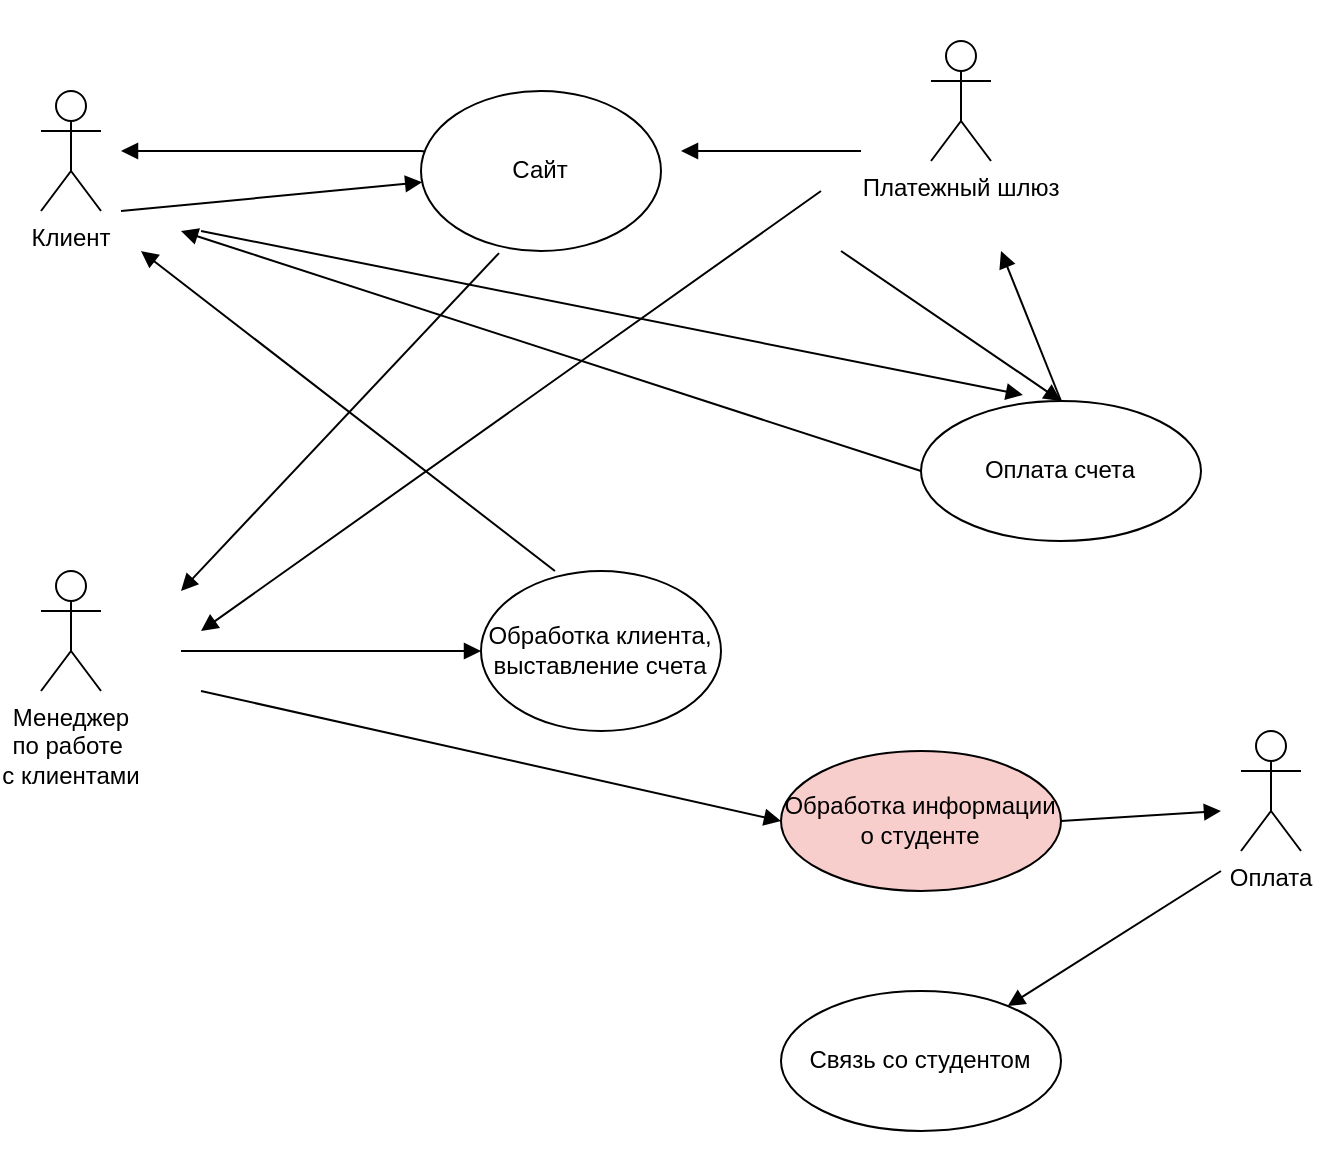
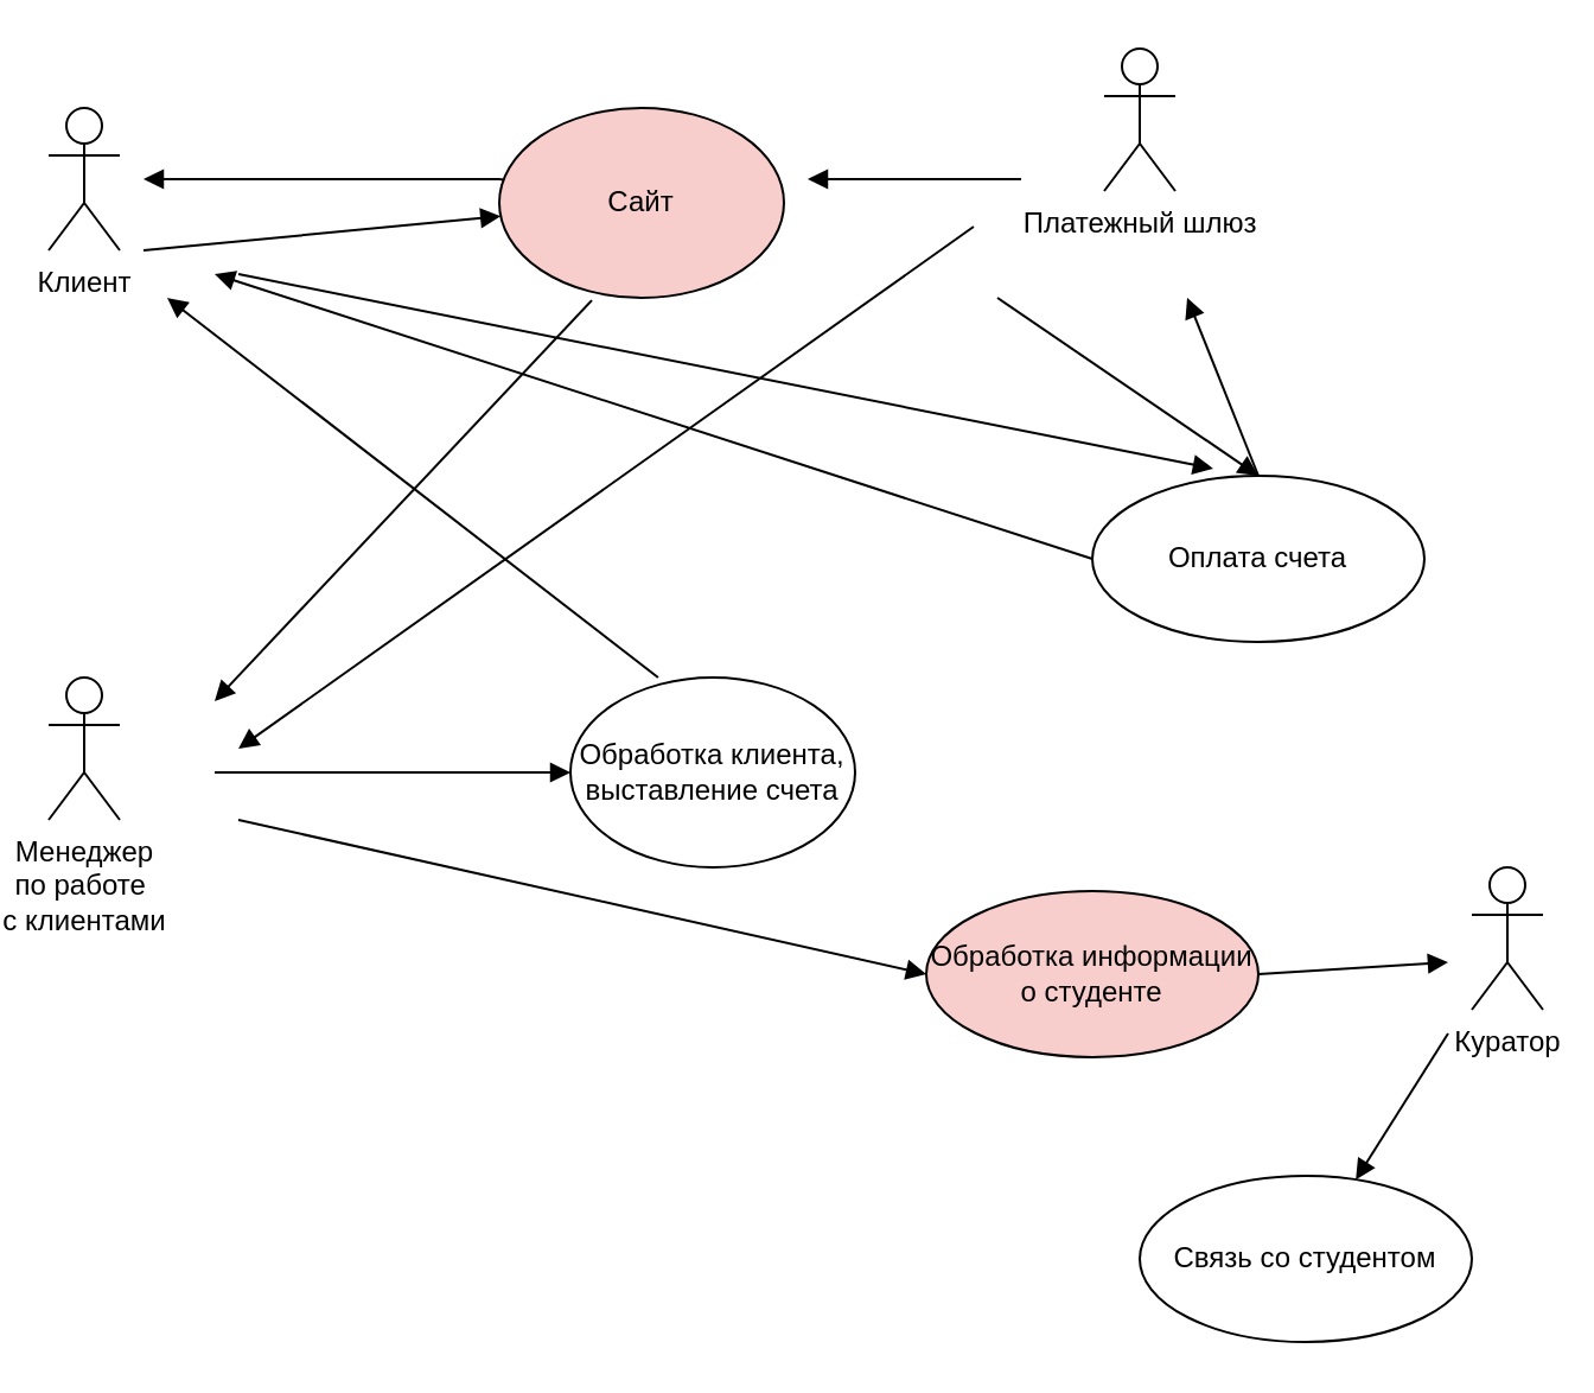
- <mxCell id="3" value="Сайт" style="ellipse;whiteSpace=wrap;html=1;" vertex="1" parent="1"><mxGeometry x="210" y="45" width="120" height="80" as="geometry" /></mxCell>
+ <mxCell id="3" value="Сайт" style="ellipse;whiteSpace=wrap;html=1;fillColor=#f8cecc;" vertex="1" parent="1"><mxGeometry x="210" y="45" width="120" height="80" as="geometry" /></mxCell>
- <mxCell id="21" value="Оплата" style="shape=umlActor;verticalLabelPosition=bottom;verticalAlign=top;html=1;" vertex="1" parent="1"><mxGeometry x="620" y="365" width="30" height="60" as="geometry" /></mxCell>
+ <mxCell id="21" value="Куратор" style="shape=umlActor;verticalLabelPosition=bottom;verticalAlign=top;html=1;" vertex="1" parent="1"><mxGeometry x="620" y="365" width="30" height="60" as="geometry" /></mxCell>
- <mxCell id="23" value="Связь со студентом" style="ellipse;whiteSpace=wrap;html=1;" vertex="1" parent="1"><mxGeometry x="390" y="495" width="140" height="70" as="geometry" /></mxCell>
+ <mxCell id="23" value="Связь со студентом" style="ellipse;whiteSpace=wrap;html=1;" vertex="1" parent="1"><mxGeometry x="480" y="495" width="140" height="70" as="geometry" /></mxCell>
